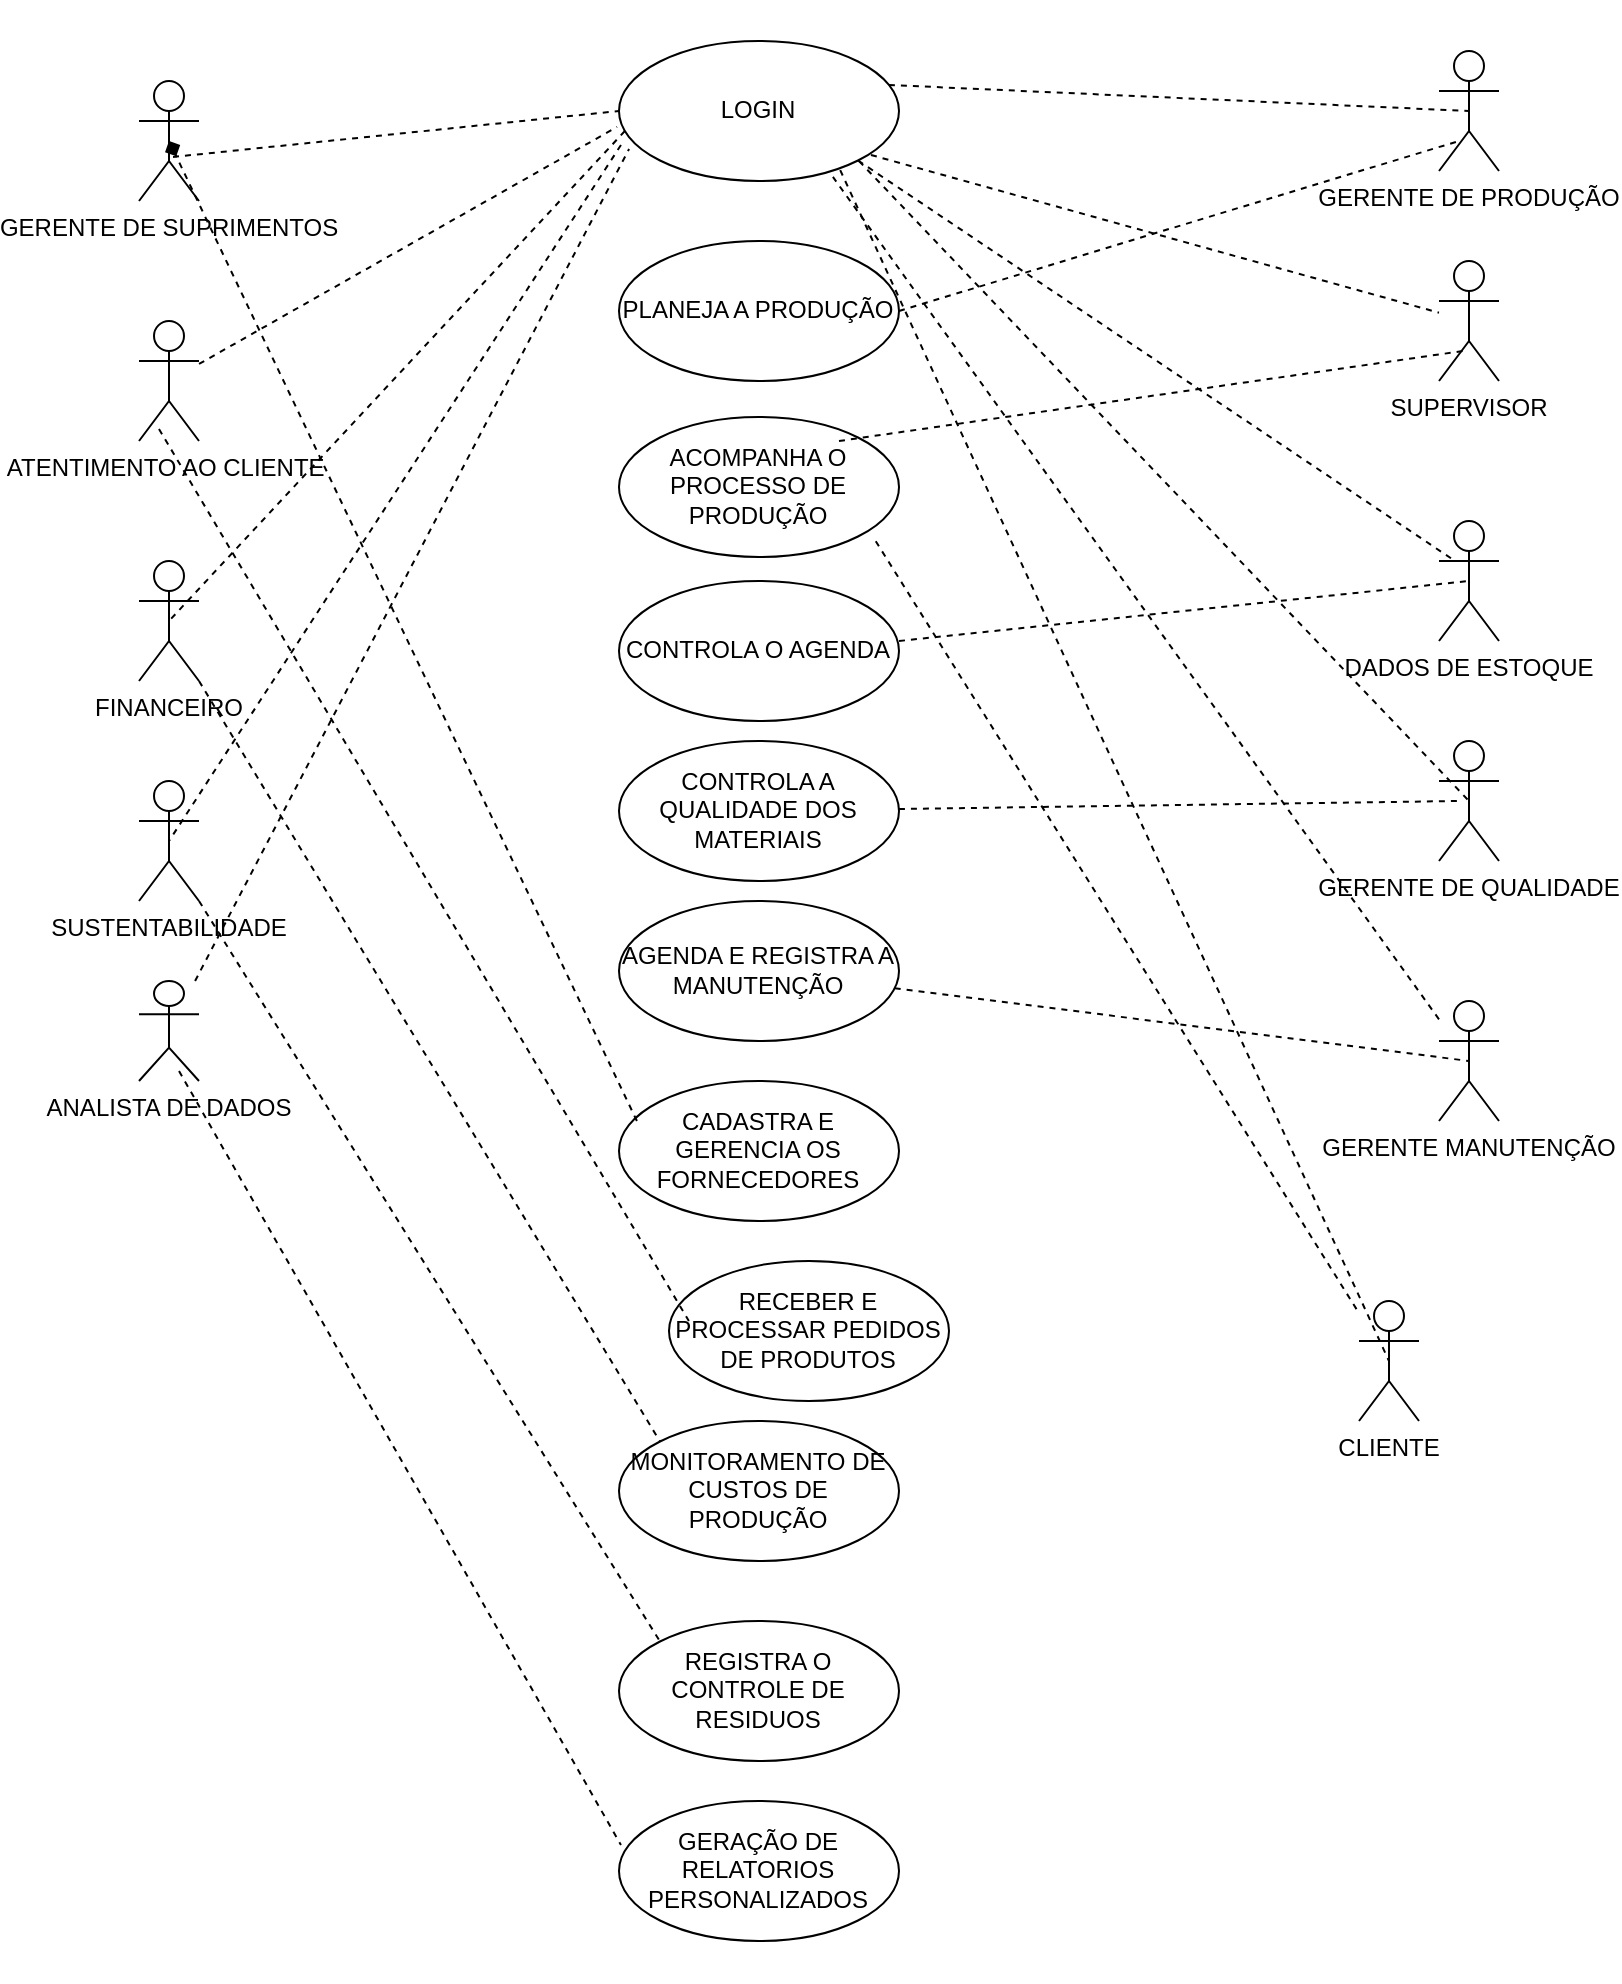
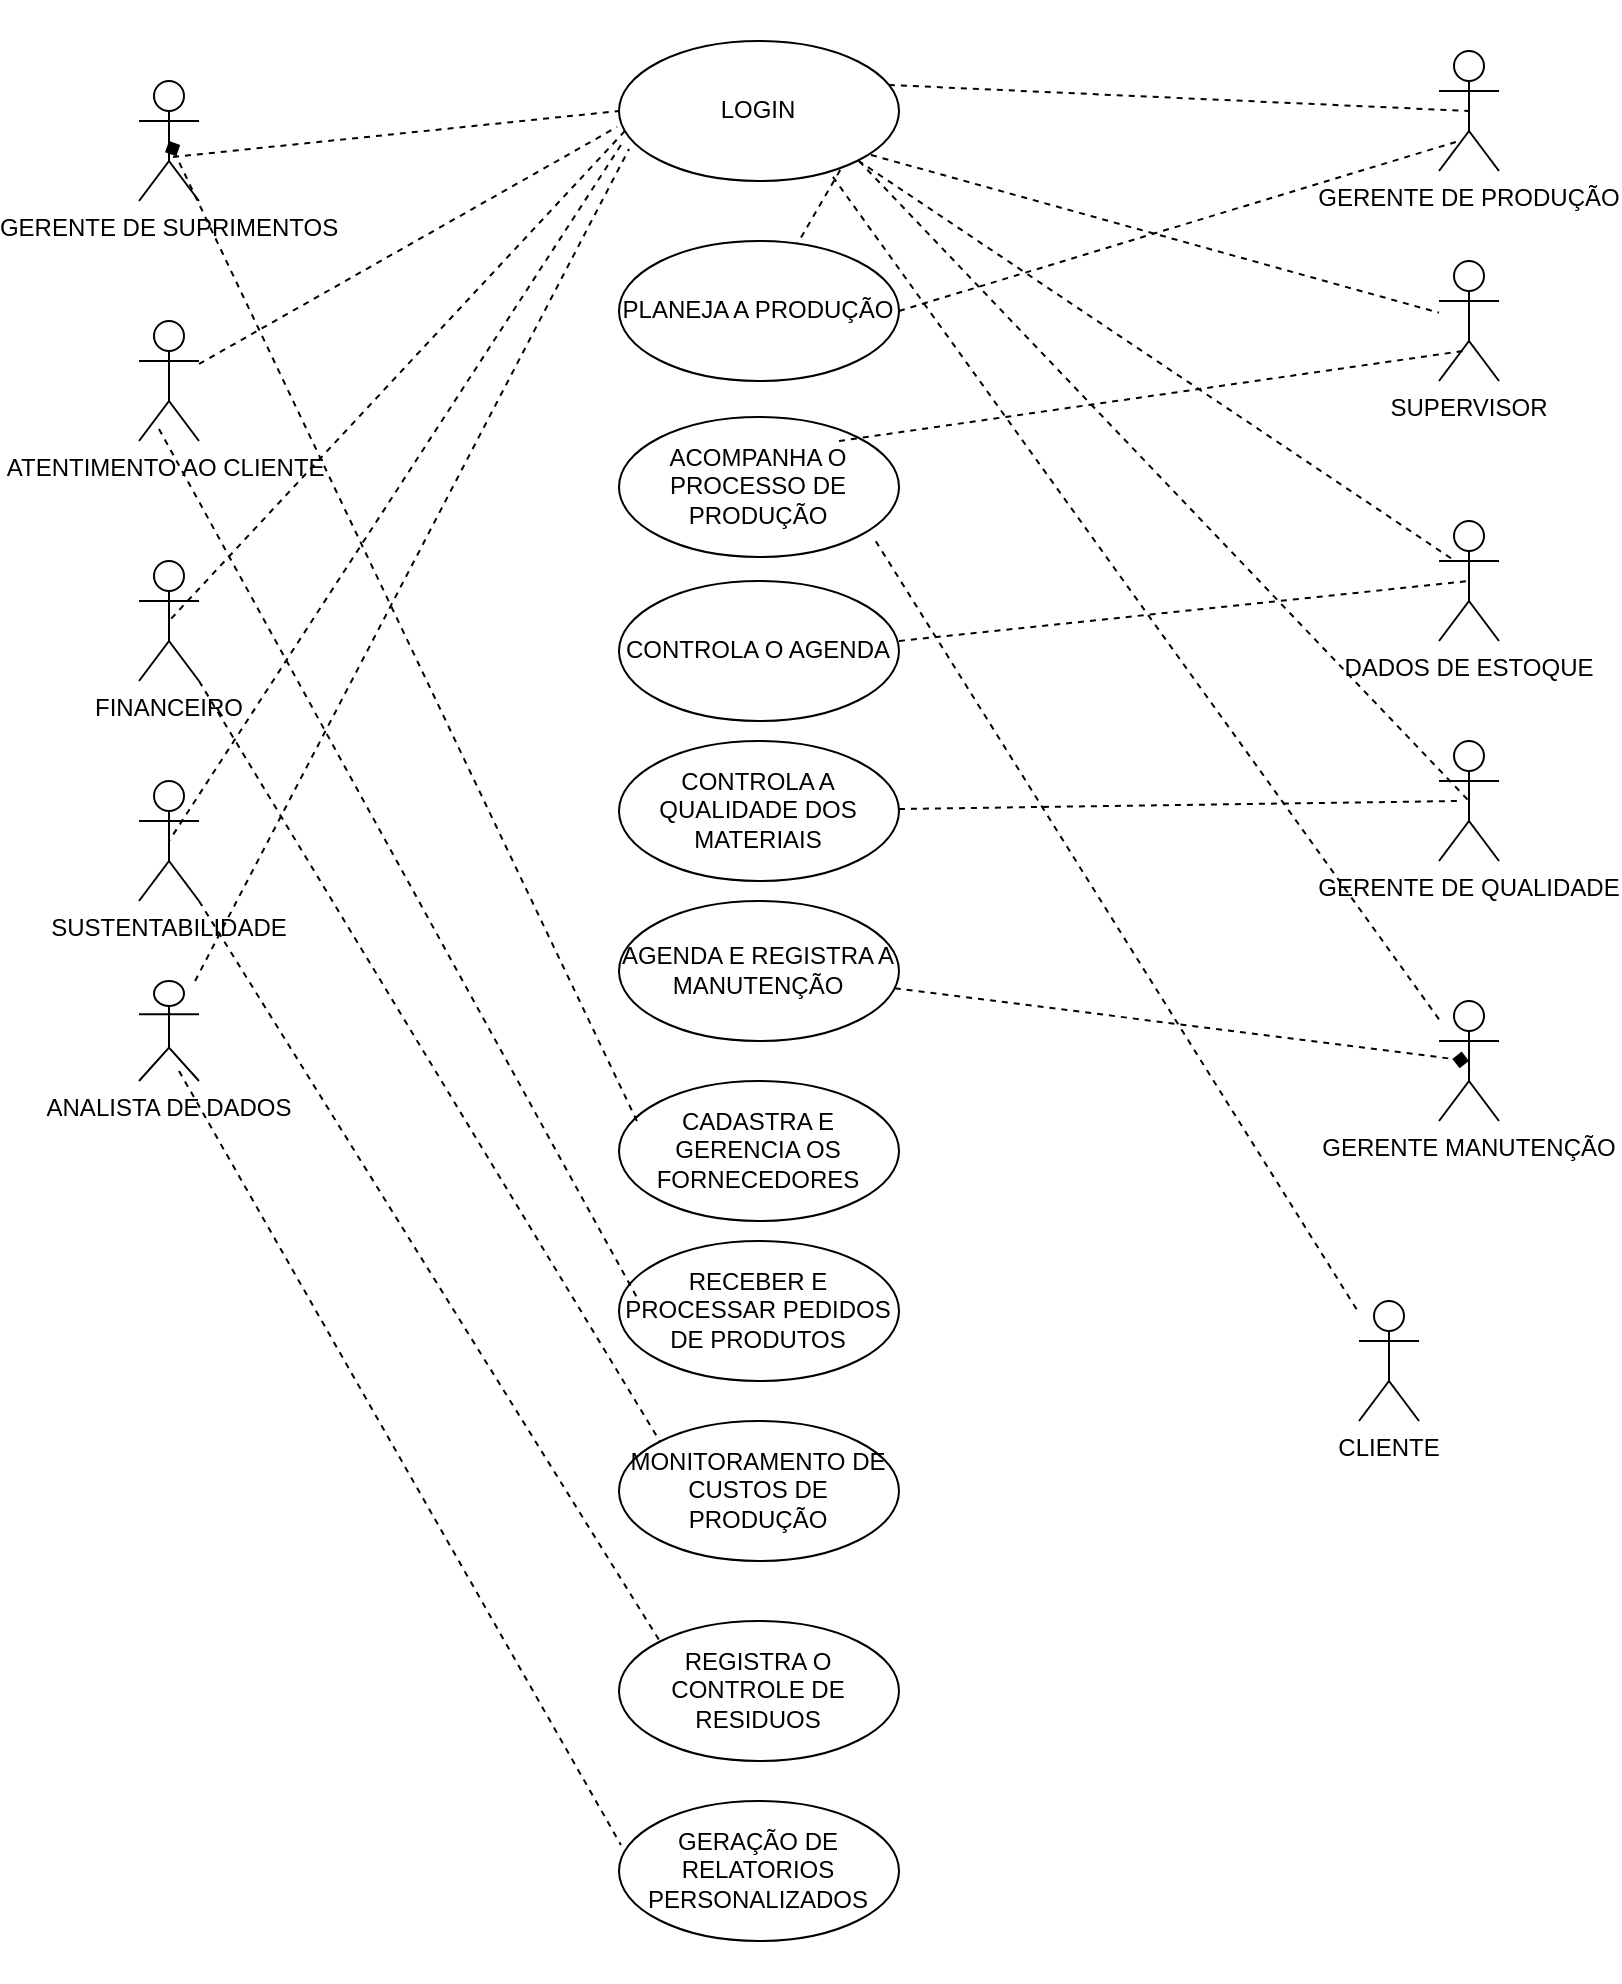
- <mxCell id="44" value="" style="endArrow=none;dashed=1;html=1;rounded=0;entryX=0.5;entryY=0.5;entryDx=0;entryDy=0;entryPerimeter=0;exitX=0.79;exitY=0.922;exitDx=0;exitDy=0;exitPerimeter=0;" edge="1" parent="1" source="12" target="43"><mxGeometry width="50" height="50" relative="1" as="geometry"><mxPoint x="300" y="640" as="sourcePoint" /><mxPoint x="350" y="590" as="targetPoint" /></mxGeometry></mxCell>
+ <mxCell id="44" value="" style="endArrow=none;dashed=1;html=1;rounded=0;exitX=0.79;exitY=0.922;exitDx=0;exitDy=0;exitPerimeter=0;" edge="1" parent="1" source="12" target="23"><mxGeometry width="50" height="50" relative="1" as="geometry"><mxPoint x="300" y="640" as="sourcePoint" /><mxPoint x="350" y="590" as="targetPoint" /></mxGeometry></mxCell>
- <mxCell id="32" value="" style="endArrow=none;dashed=1;html=1;rounded=0;entryX=0.5;entryY=0.5;entryDx=0;entryDy=0;entryPerimeter=0;" parent="1" source="31" target="2" edge="1"><mxGeometry width="50" height="50" relative="1" as="geometry"><mxPoint x="370" y="420" as="sourcePoint" /><mxPoint x="420" y="370" as="targetPoint" /></mxGeometry></mxCell>
+ <mxCell id="32" value="" style="endArrow=diamond;dashed=1;html=1;rounded=0;entryX=0.5;entryY=0.5;entryDx=0;entryDy=0;entryPerimeter=0;" parent="1" source="31" target="2" edge="1"><mxGeometry width="50" height="50" relative="1" as="geometry"><mxPoint x="370" y="420" as="sourcePoint" /><mxPoint x="420" y="370" as="targetPoint" /></mxGeometry></mxCell>
- <mxCell id="35" value="&lt;font style=&quot;vertical-align: inherit;&quot;&gt;&lt;font style=&quot;vertical-align: inherit;&quot;&gt;&lt;font style=&quot;vertical-align: inherit;&quot;&gt;&lt;font style=&quot;vertical-align: inherit;&quot;&gt;&lt;font style=&quot;vertical-align: inherit;&quot;&gt;&lt;font style=&quot;vertical-align: inherit;&quot;&gt;RECEBER E PROCESSAR PEDIDOS DE PRODUTOS&lt;/font&gt;&lt;/font&gt;&lt;/font&gt;&lt;/font&gt;&lt;/font&gt;&lt;/font&gt;" style="ellipse;whiteSpace=wrap;html=1;" parent="1" vertex="1"><mxGeometry x="285" y="630" width="140" height="70" as="geometry" /></mxCell>
+ <mxCell id="35" value="&lt;font style=&quot;vertical-align: inherit;&quot;&gt;&lt;font style=&quot;vertical-align: inherit;&quot;&gt;&lt;font style=&quot;vertical-align: inherit;&quot;&gt;&lt;font style=&quot;vertical-align: inherit;&quot;&gt;&lt;font style=&quot;vertical-align: inherit;&quot;&gt;&lt;font style=&quot;vertical-align: inherit;&quot;&gt;RECEBER E PROCESSAR PEDIDOS DE PRODUTOS&lt;/font&gt;&lt;/font&gt;&lt;/font&gt;&lt;/font&gt;&lt;/font&gt;&lt;/font&gt;" style="ellipse;whiteSpace=wrap;html=1;" parent="1" vertex="1"><mxGeometry x="260" y="620" width="140" height="70" as="geometry" /></mxCell>
